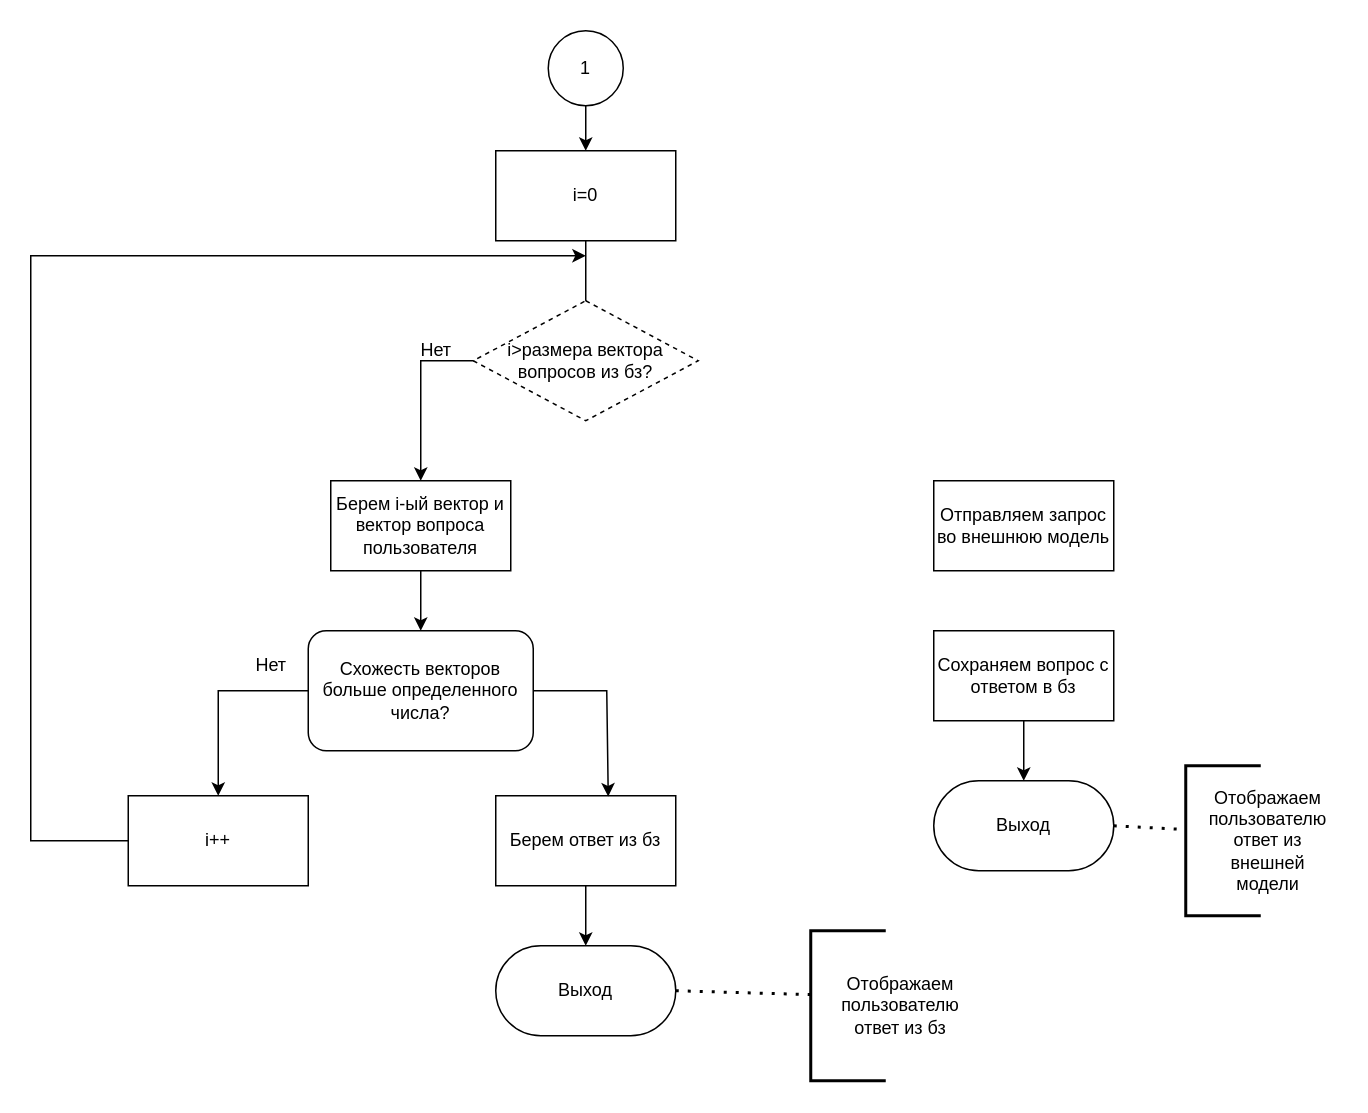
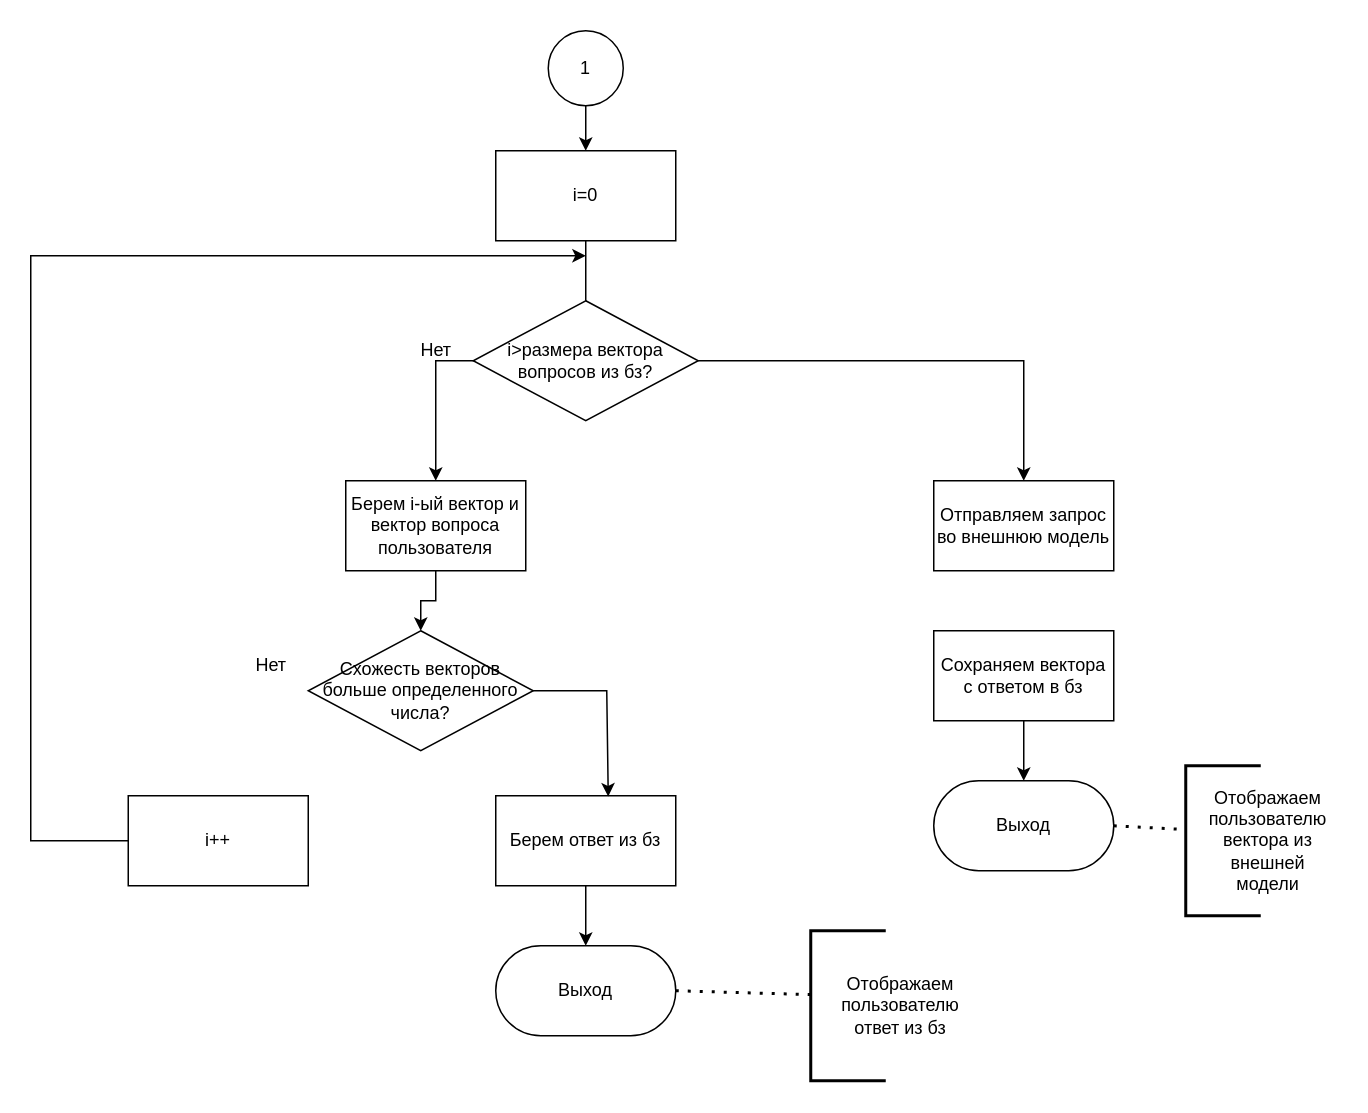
- <mxCell id="9" value="i&amp;gt;размера вектора вопросов из бз?" style="rhombus;whiteSpace=wrap;html=1;dashed=1;" vertex="1" parent="1"><mxGeometry x="315" y="200" width="150" height="80" as="geometry" /></mxCell>
+ <mxCell id="9" value="i&amp;gt;размера вектора вопросов из бз?" style="rhombus;whiteSpace=wrap;html=1;" vertex="1" parent="1"><mxGeometry x="315" y="200" width="150" height="80" as="geometry" /></mxCell>
+ <mxCell id="8" style="edgeStyle=orthogonalEdgeStyle;rounded=0;orthogonalLoop=1;jettySize=auto;html=1;entryX=0.5;entryY=0;entryDx=0;entryDy=0;" edge="1" parent="1" source="9" target="27"><mxGeometry relative="1" as="geometry"><Array as="points"><mxPoint x="682" y="240" /></Array><mxPoint x="490" y="320" as="targetPoint" /></mxGeometry></mxCell>
- <mxCell id="7" value="Берем i-ый вектор и вектор вопроса пользователя" style="rounded=0;whiteSpace=wrap;html=1;" vertex="1" parent="1"><mxGeometry x="220" y="320" width="120" height="60" as="geometry" /></mxCell>
+ <mxCell id="7" value="Берем i-ый вектор и вектор вопроса пользователя" style="rounded=0;whiteSpace=wrap;html=1;" vertex="1" parent="1"><mxGeometry x="230" y="320" width="120" height="60" as="geometry" /></mxCell>
- <mxCell id="29" value="Сохраняем вопрос с ответом в бз" style="rounded=0;whiteSpace=wrap;html=1;" vertex="1" parent="1"><mxGeometry x="622" y="420" width="120" height="60" as="geometry" /></mxCell>
+ <mxCell id="29" value="Сохраняем вектора с ответом в бз" style="rounded=0;whiteSpace=wrap;html=1;" vertex="1" parent="1"><mxGeometry x="622" y="420" width="120" height="60" as="geometry" /></mxCell>
- <mxCell id="14" value="Схожесть векторов больше определенного числа?" style="whiteSpace=wrap;html=1;rounded=1;" vertex="1" parent="1"><mxGeometry x="205" y="420" width="150" height="80" as="geometry" /></mxCell>
+ <mxCell id="14" value="Схожесть векторов больше определенного числа?" style="rhombus;whiteSpace=wrap;html=1;" vertex="1" parent="1"><mxGeometry x="205" y="420" width="150" height="80" as="geometry" /></mxCell>
- <mxCell id="13" style="edgeStyle=orthogonalEdgeStyle;rounded=0;orthogonalLoop=1;jettySize=auto;html=1;entryX=0.5;entryY=0;entryDx=0;entryDy=0;" edge="1" parent="1" source="14" target="12"><mxGeometry relative="1" as="geometry"><Array as="points"><mxPoint x="145" y="460" /></Array></mxGeometry></mxCell>
- <mxCell id="16" value="Отображаем пользователю ответ из внешней модели" style="text;html=1;align=center;verticalAlign=middle;whiteSpace=wrap;rounded=0;" vertex="1" parent="1"><mxGeometry x="800" y="520" width="90" height="80" as="geometry" /></mxCell>
+ <mxCell id="16" value="Отображаем пользователю вектора из внешней модели" style="text;html=1;align=center;verticalAlign=middle;whiteSpace=wrap;rounded=0;" vertex="1" parent="1"><mxGeometry x="800" y="520" width="90" height="80" as="geometry" /></mxCell>
